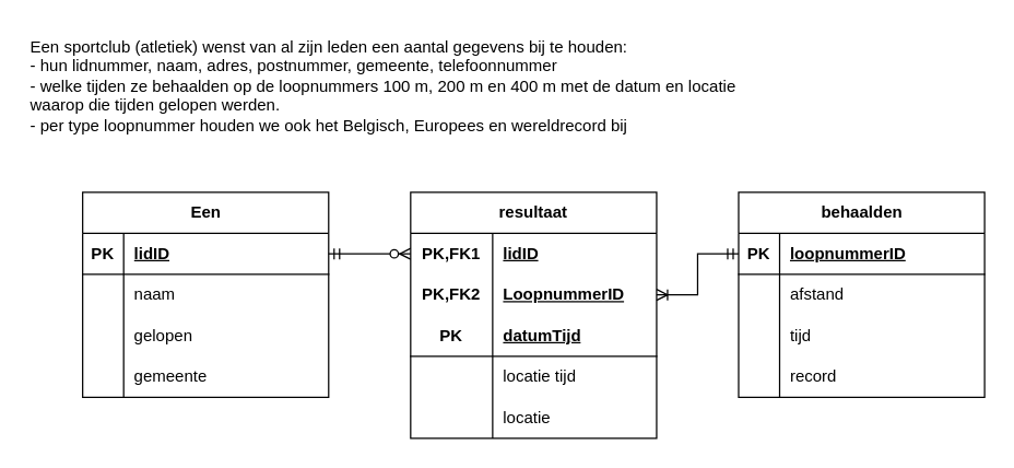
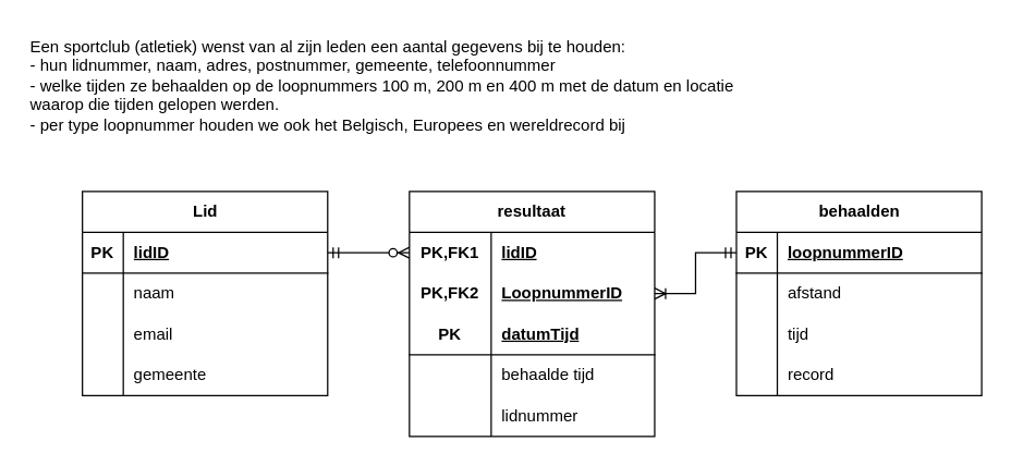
- <mxCell id="3" value="Een" style="shape=table;startSize=30;container=1;collapsible=1;childLayout=tableLayout;fixedRows=1;rowLines=0;fontStyle=1;align=center;resizeLast=1;html=1;" vertex="1" parent="1"><mxGeometry x="60" y="140" width="180" height="150" as="geometry" /></mxCell>
+ <mxCell id="3" value="Lid" style="shape=table;startSize=30;container=1;collapsible=1;childLayout=tableLayout;fixedRows=1;rowLines=0;fontStyle=1;align=center;resizeLast=1;html=1;" vertex="1" parent="1"><mxGeometry x="60" y="140" width="180" height="150" as="geometry" /></mxCell>
- <mxCell id="12" value="gelopen" style="shape=partialRectangle;connectable=0;fillColor=none;top=0;left=0;bottom=0;right=0;align=left;spacingLeft=6;overflow=hidden;whiteSpace=wrap;html=1;" vertex="1" parent="10"><mxGeometry x="30" width="150" height="30" as="geometry"><mxRectangle width="150" height="30" as="alternateBounds" /></mxGeometry></mxCell>
+ <mxCell id="12" value="email" style="shape=partialRectangle;connectable=0;fillColor=none;top=0;left=0;bottom=0;right=0;align=left;spacingLeft=6;overflow=hidden;whiteSpace=wrap;html=1;" vertex="1" parent="10"><mxGeometry x="30" width="150" height="30" as="geometry"><mxRectangle width="150" height="30" as="alternateBounds" /></mxGeometry></mxCell>
- <mxCell id="28" value="locatie tijd" style="shape=partialRectangle;connectable=0;fillColor=none;top=0;left=0;bottom=0;right=0;align=left;spacingLeft=6;overflow=hidden;html=1;whiteSpace=wrap;" vertex="1" parent="26"><mxGeometry x="60" width="120" height="30" as="geometry"><mxRectangle width="120" height="30" as="alternateBounds" /></mxGeometry></mxCell>
+ <mxCell id="28" value="behaalde tijd" style="shape=partialRectangle;connectable=0;fillColor=none;top=0;left=0;bottom=0;right=0;align=left;spacingLeft=6;overflow=hidden;html=1;whiteSpace=wrap;" vertex="1" parent="26"><mxGeometry x="60" width="120" height="30" as="geometry"><mxRectangle width="120" height="30" as="alternateBounds" /></mxGeometry></mxCell>
- <mxCell id="31" value="locatie" style="shape=partialRectangle;connectable=0;fillColor=none;top=0;left=0;bottom=0;right=0;align=left;spacingLeft=6;overflow=hidden;html=1;whiteSpace=wrap;" vertex="1" parent="29"><mxGeometry x="60" width="120" height="30" as="geometry"><mxRectangle width="120" height="30" as="alternateBounds" /></mxGeometry></mxCell>
+ <mxCell id="31" value="lidnummer" style="shape=partialRectangle;connectable=0;fillColor=none;top=0;left=0;bottom=0;right=0;align=left;spacingLeft=6;overflow=hidden;html=1;whiteSpace=wrap;" vertex="1" parent="29"><mxGeometry x="60" width="120" height="30" as="geometry"><mxRectangle width="120" height="30" as="alternateBounds" /></mxGeometry></mxCell>
